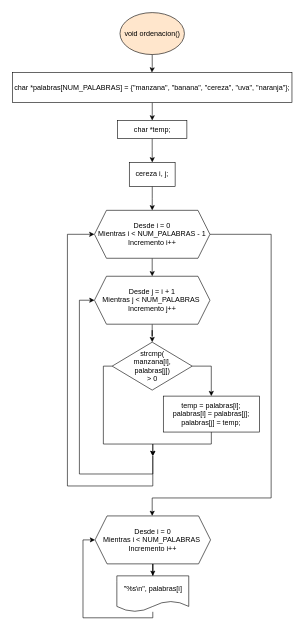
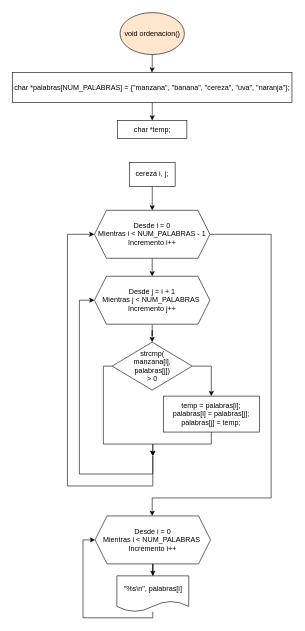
- <mxCell id="6" value="" style="edgeStyle=orthogonalEdgeStyle;rounded=0;orthogonalLoop=1;jettySize=auto;html=1;" edge="1" parent="1" source="7" target="9"><mxGeometry relative="1" as="geometry" /></mxCell>
